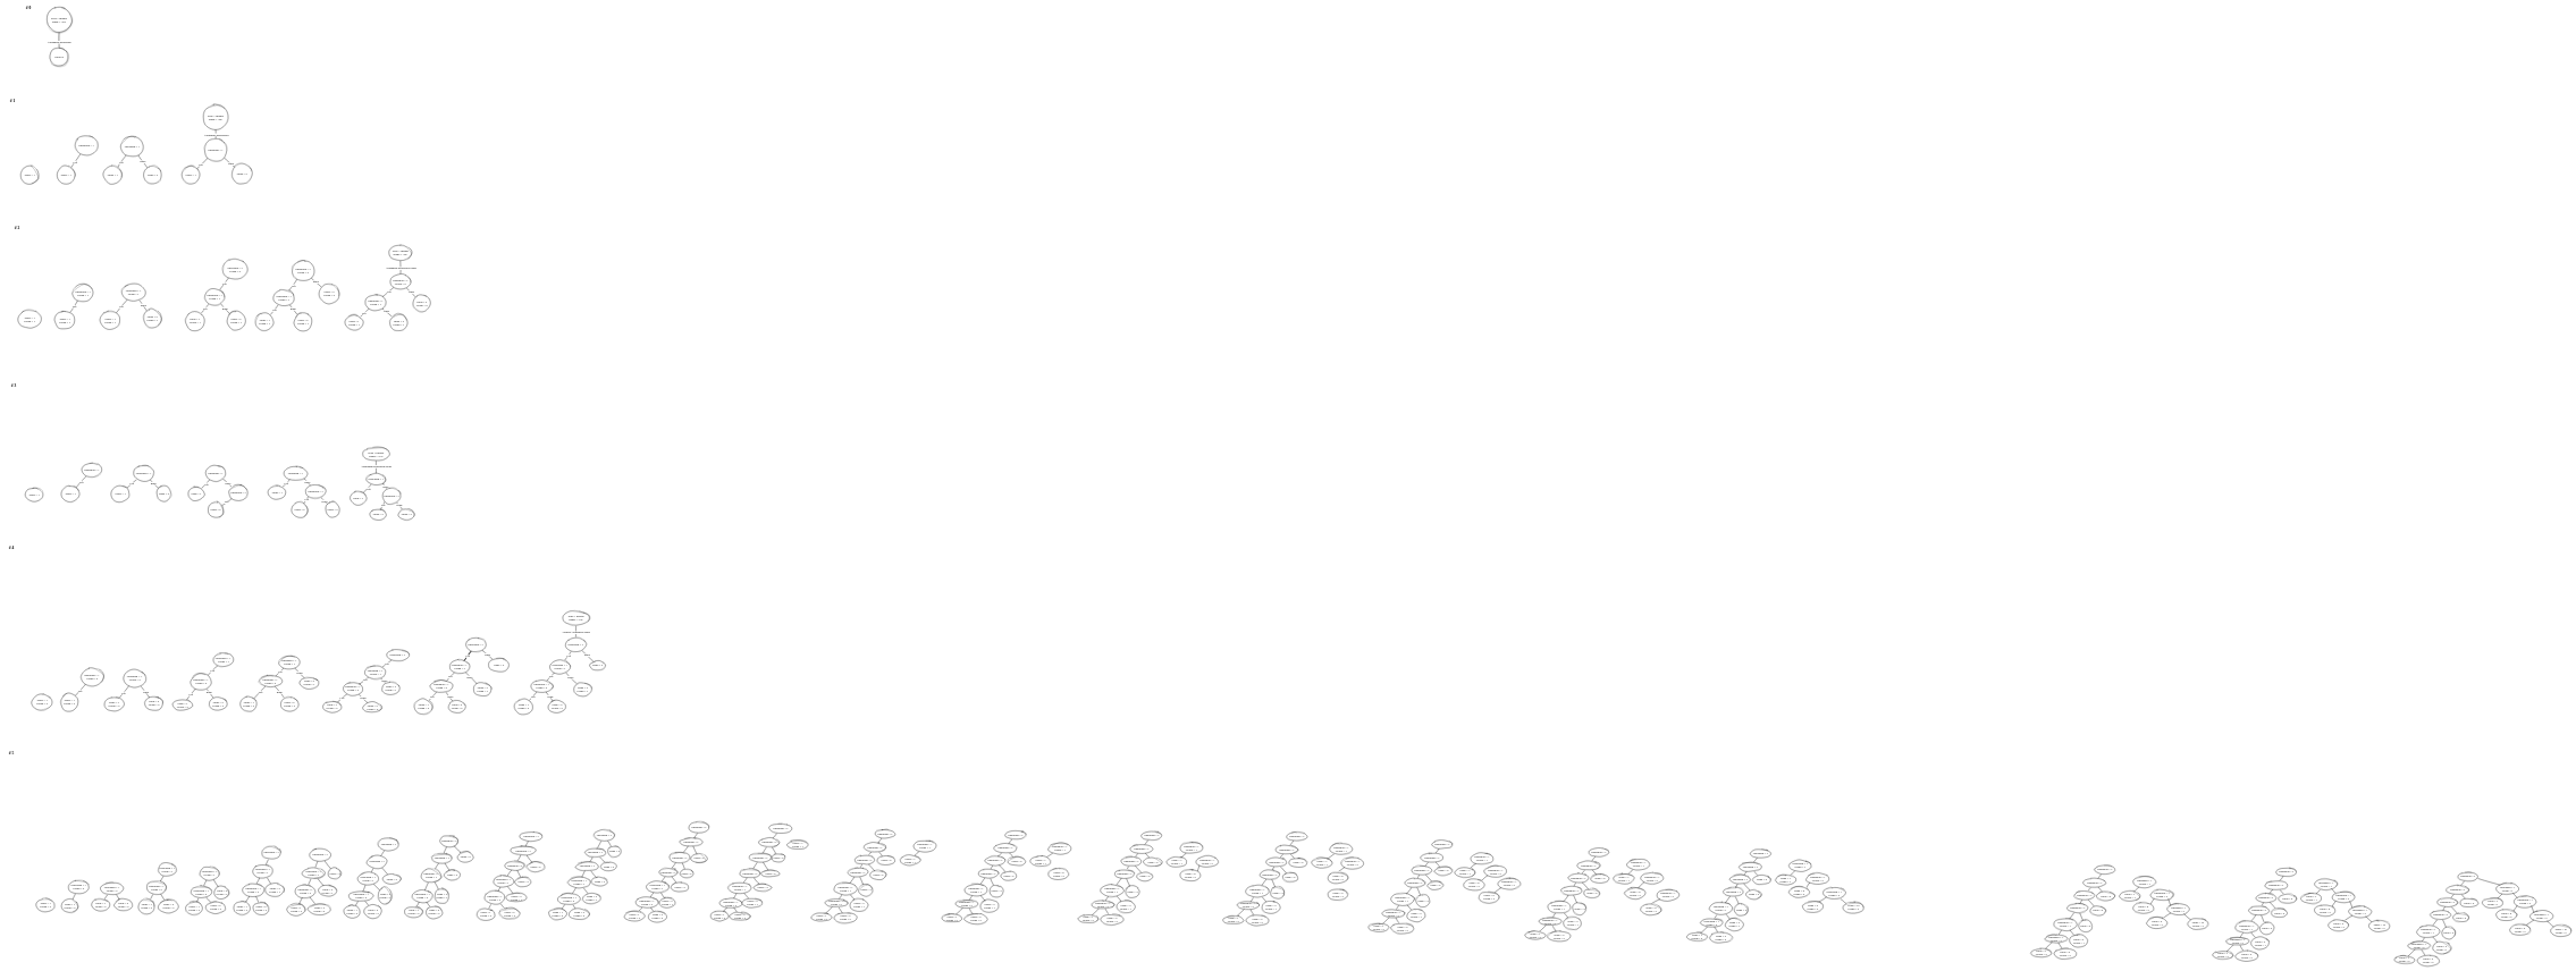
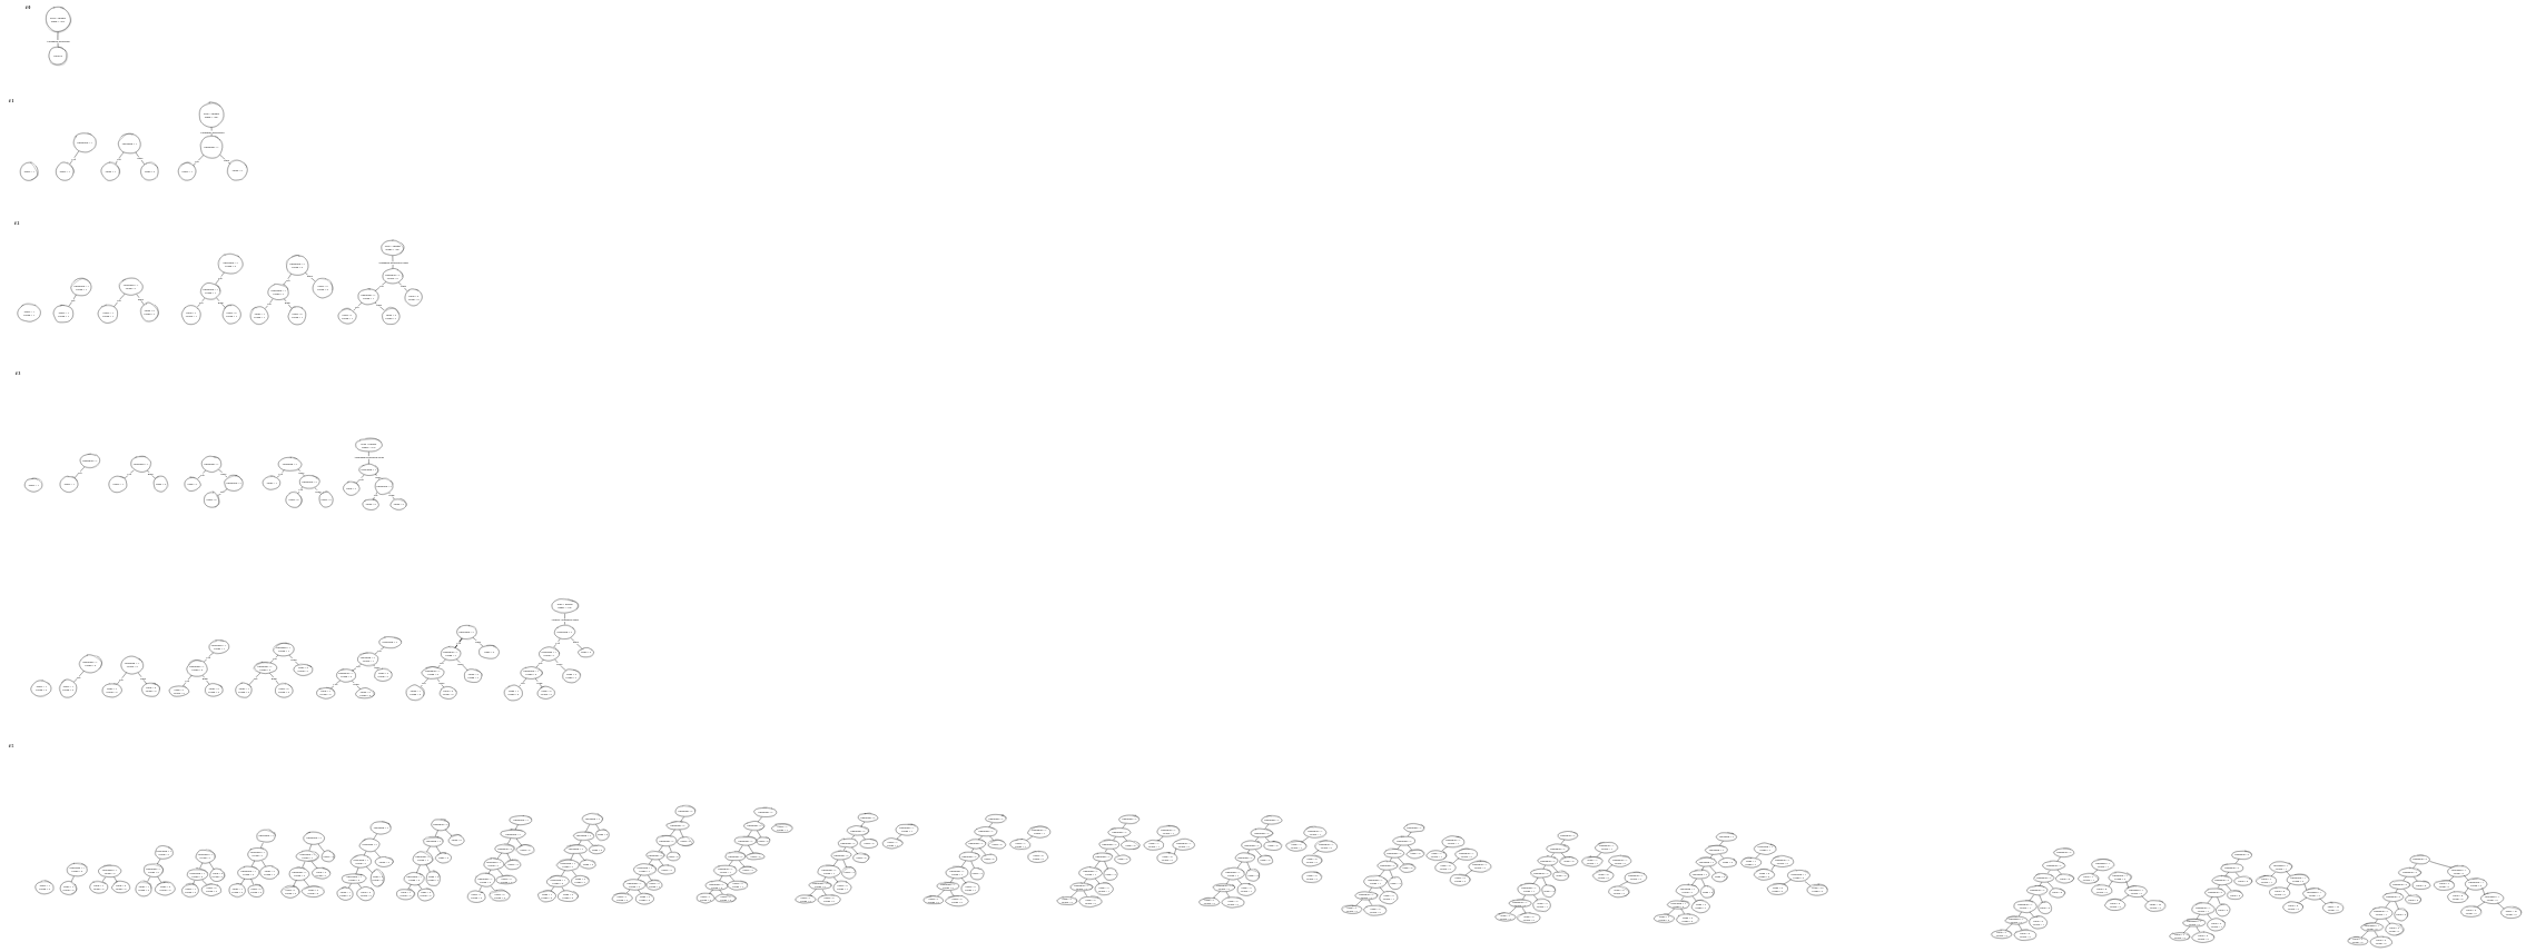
- <mxCell id="13" value="&lt;font style=&quot;font-size: 18px;&quot;&gt;&lt;b&gt;# 1&lt;/b&gt;&lt;/font&gt;" style="text;html=1;align=center;verticalAlign=middle;whiteSpace=wrap;rounded=0;fontFamily=Architects Daughter;fontSource=https%3A%2F%2Ffonts.googleapis.com%2Fcss%3Ffamily%3DArchitects%2BDaughter;" vertex="1" parent="1"><mxGeometry x="25" y="430" width="60" height="30" as="geometry" /></mxCell>
+ <mxCell id="13" value="&lt;font style=&quot;font-size: 18px;&quot;&gt;&lt;b&gt;# 1&lt;/b&gt;&lt;/font&gt;" style="text;html=1;align=center;verticalAlign=middle;whiteSpace=wrap;rounded=0;fontFamily=Architects Daughter;fontSource=https%3A%2F%2Ffonts.googleapis.com%2Fcss%3Ffamily%3DArchitects%2BDaughter;" vertex="1" parent="1"><mxGeometry x="20" y="440" width="60" height="30" as="geometry" /></mxCell>
- <mxCell id="81" value="&lt;font style=&quot;font-size: 18px;&quot;&gt;&lt;b&gt;# 3&lt;/b&gt;&lt;/font&gt;" style="text;html=1;align=center;verticalAlign=middle;whiteSpace=wrap;rounded=0;fontFamily=Architects Daughter;fontSource=https%3A%2F%2Ffonts.googleapis.com%2Fcss%3Ffamily%3DArchitects%2BDaughter;" vertex="1" parent="1"><mxGeometry x="30" y="1685" width="60" height="30" as="geometry" /></mxCell>
+ <mxCell id="81" value="&lt;font style=&quot;font-size: 18px;&quot;&gt;&lt;b&gt;# 3&lt;/b&gt;&lt;/font&gt;" style="text;html=1;align=center;verticalAlign=middle;whiteSpace=wrap;rounded=0;fontFamily=Architects Daughter;fontSource=https%3A%2F%2Ffonts.googleapis.com%2Fcss%3Ffamily%3DArchitects%2BDaughter;" vertex="1" parent="1"><mxGeometry x="50" y="1665" width="60" height="30" as="geometry" /></mxCell>
- <mxCell id="133" value="&lt;font style=&quot;font-size: 18px;&quot;&gt;&lt;b&gt;# 4&lt;/b&gt;&lt;/font&gt;" style="text;html=1;align=center;verticalAlign=middle;whiteSpace=wrap;rounded=0;fontFamily=Architects Daughter;fontSource=https%3A%2F%2Ffonts.googleapis.com%2Fcss%3Ffamily%3DArchitects%2BDaughter;" vertex="1" parent="1"><mxGeometry x="20" y="2400" width="60" height="30" as="geometry" /></mxCell>
- <mxCell id="205" value="&lt;font style=&quot;font-size: 18px;&quot;&gt;&lt;b&gt;# 5&lt;/b&gt;&lt;/font&gt;" style="text;html=1;align=center;verticalAlign=middle;whiteSpace=wrap;rounded=0;fontFamily=Architects Daughter;fontSource=https%3A%2F%2Ffonts.googleapis.com%2Fcss%3Ffamily%3DArchitects%2BDaughter;" vertex="1" parent="1"><mxGeometry x="20" y="3305" width="60" height="30" as="geometry" /></mxCell>
+ <mxCell id="205" value="&lt;font style=&quot;font-size: 18px;&quot;&gt;&lt;b&gt;# 5&lt;/b&gt;&lt;/font&gt;" style="text;html=1;align=center;verticalAlign=middle;whiteSpace=wrap;rounded=0;fontFamily=Architects Daughter;fontSource=https%3A%2F%2Ffonts.googleapis.com%2Fcss%3Ffamily%3DArchitects%2BDaughter;" vertex="1" parent="1"><mxGeometry x="20" y="3340" width="60" height="30" as="geometry" /></mxCell>
